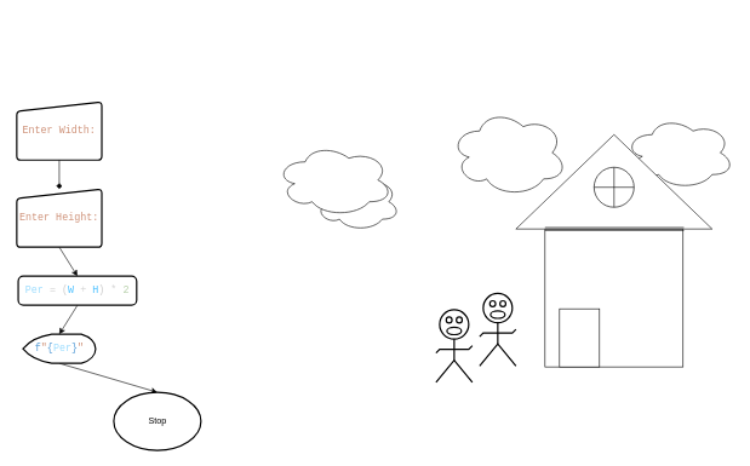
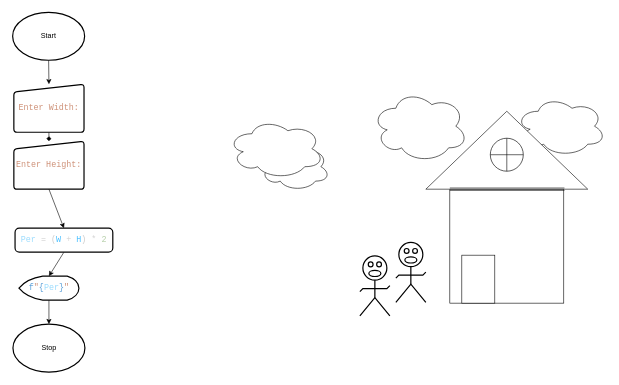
+ <mxCell id="3" value="Start" style="strokeWidth=2;html=1;shape=mxgraph.flowchart.start_1;whiteSpace=wrap;" vertex="1" parent="1"><mxGeometry x="20" y="20" width="120" height="80" as="geometry" /></mxCell>
+ <mxCell id="2" style="edgeStyle=none;html=1;exitX=0.5;exitY=1;exitDx=0;exitDy=0;exitPerimeter=0;entryX=0.5;entryY=0;entryDx=0;entryDy=0;" edge="1" parent="1" source="3" target="5"><mxGeometry relative="1" as="geometry" /></mxCell>
- <mxCell id="7" value="&lt;div style=&quot;color: rgb(204, 204, 204); font-family: Consolas, &amp;quot;Courier New&amp;quot;, monospace; font-size: 14px; line-height: 19px;&quot;&gt;&lt;span style=&quot;color: rgb(206, 145, 120);&quot;&gt;Enter Height: &lt;/span&gt;&lt;/div&gt;" style="html=1;strokeWidth=2;shape=manualInput;whiteSpace=wrap;rounded=1;size=13;arcSize=11;" vertex="1" parent="1"><mxGeometry x="22" y="260" width="117" height="80" as="geometry" /></mxCell>
+ <mxCell id="7" value="&lt;div style=&quot;color: rgb(204, 204, 204); font-family: Consolas, &amp;quot;Courier New&amp;quot;, monospace; font-size: 14px; line-height: 19px;&quot;&gt;&lt;span style=&quot;color: rgb(206, 145, 120);&quot;&gt;Enter Height: &lt;/span&gt;&lt;/div&gt;" style="html=1;strokeWidth=2;shape=manualInput;whiteSpace=wrap;rounded=1;size=13;arcSize=11;" vertex="1" parent="1"><mxGeometry x="22" y="235" width="117" height="80" as="geometry" /></mxCell>
- <mxCell id="12" value="Stop" style="strokeWidth=2;html=1;shape=mxgraph.flowchart.start_1;whiteSpace=wrap;" vertex="1" parent="1"><mxGeometry x="155.5" y="540" width="120" height="80" as="geometry" /></mxCell>
+ <mxCell id="12" value="Stop" style="strokeWidth=2;html=1;shape=mxgraph.flowchart.start_1;whiteSpace=wrap;" vertex="1" parent="1"><mxGeometry x="20.5" y="540" width="120" height="80" as="geometry" /></mxCell>
